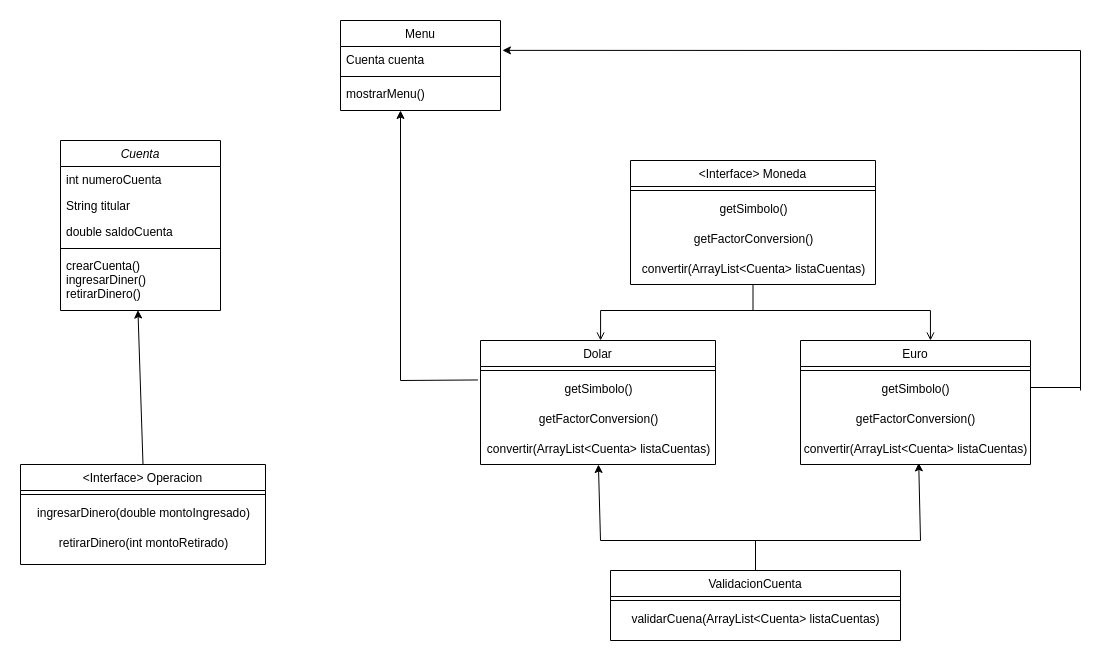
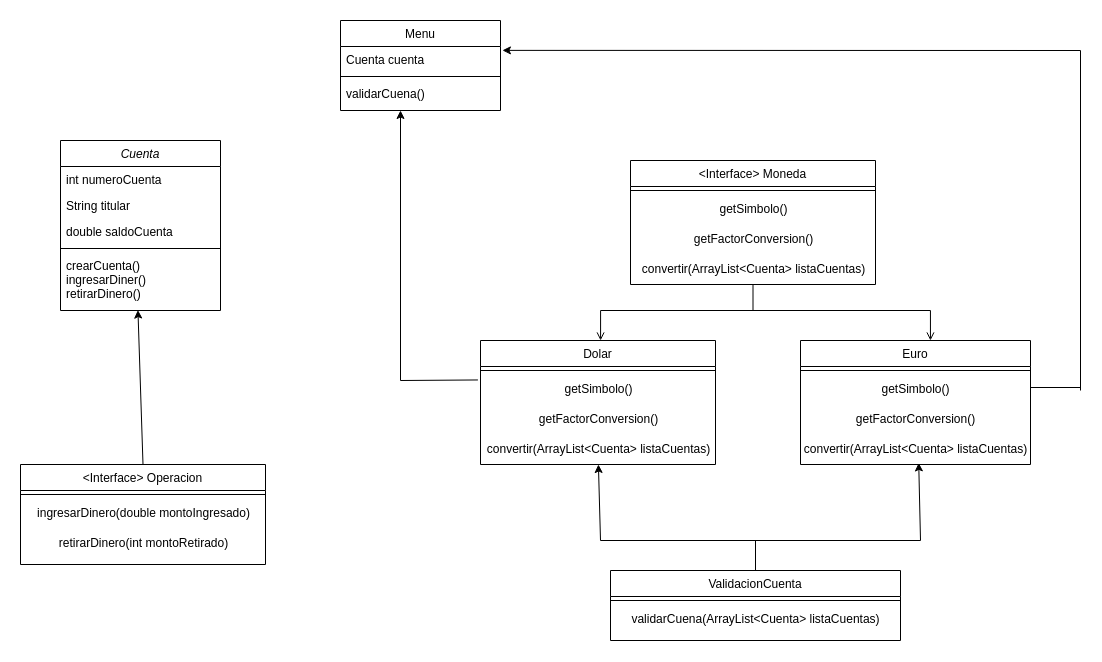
- <mxCell id="16" value="mostrarMenu()" style="text;align=left;verticalAlign=top;spacingLeft=4;spacingRight=4;overflow=hidden;rotatable=0;points=[[0,0.5],[1,0.5]];portConstraint=eastwest;" parent="13" vertex="1"><mxGeometry y="60" width="160" height="26" as="geometry" /></mxCell>
+ <mxCell id="16" value="validarCuena()" style="text;align=left;verticalAlign=top;spacingLeft=4;spacingRight=4;overflow=hidden;rotatable=0;points=[[0,0.5],[1,0.5]];portConstraint=eastwest;" parent="13" vertex="1"><mxGeometry y="60" width="160" height="26" as="geometry" /></mxCell>
